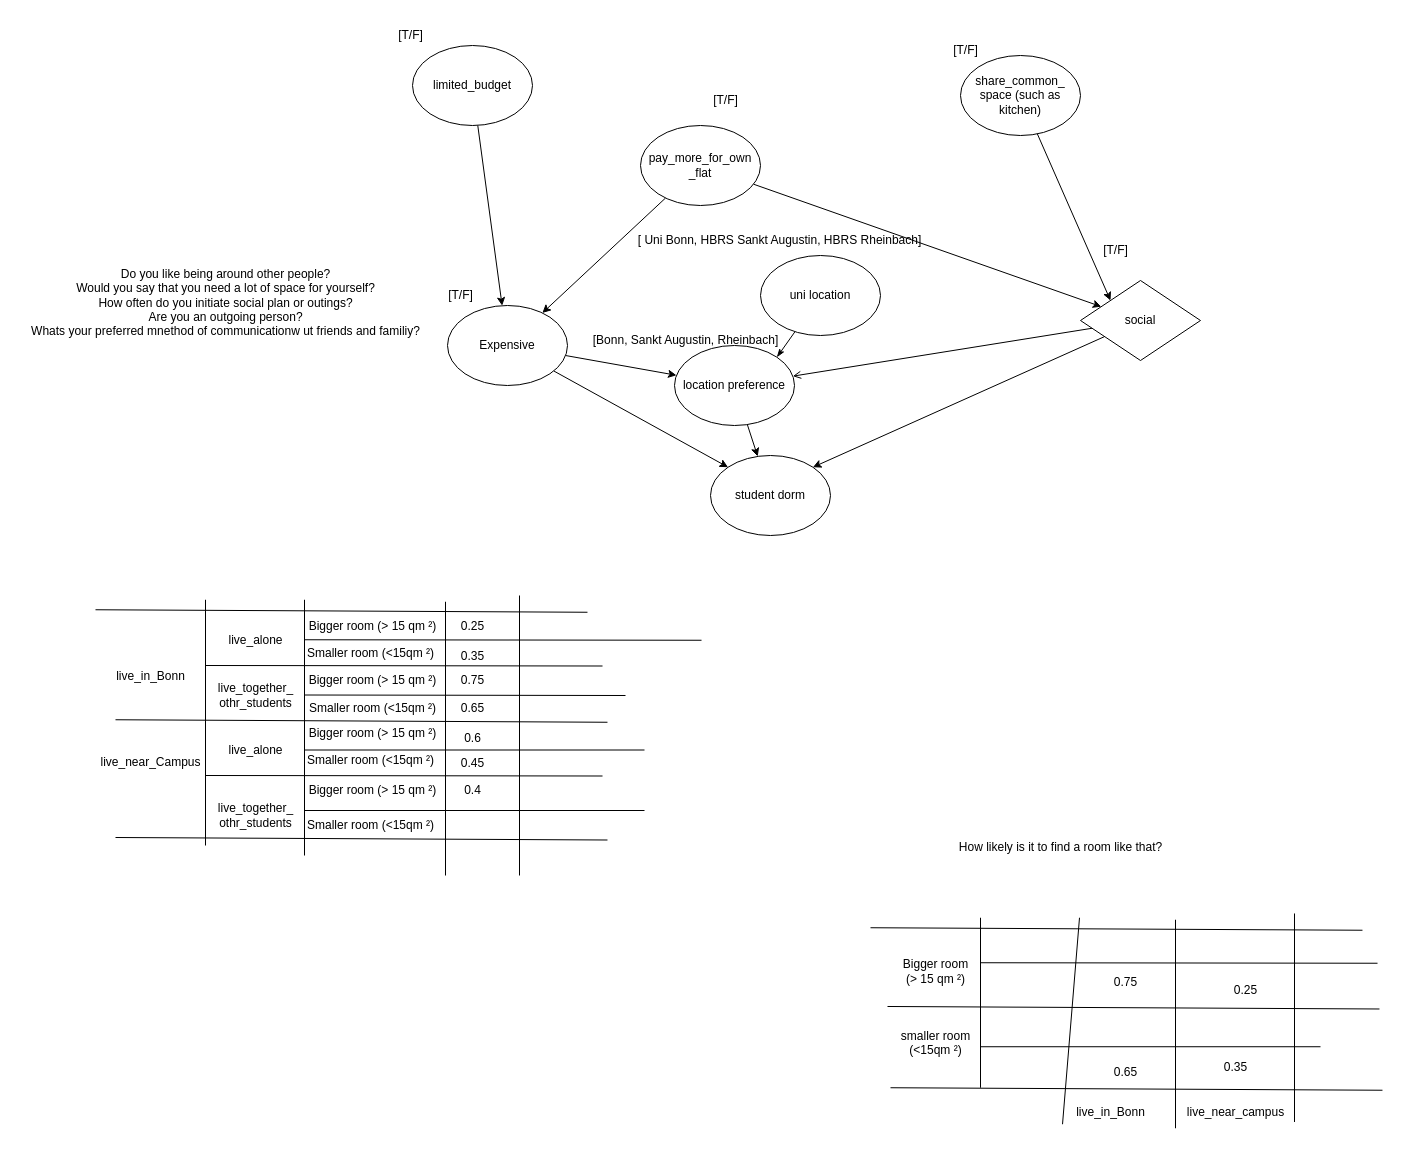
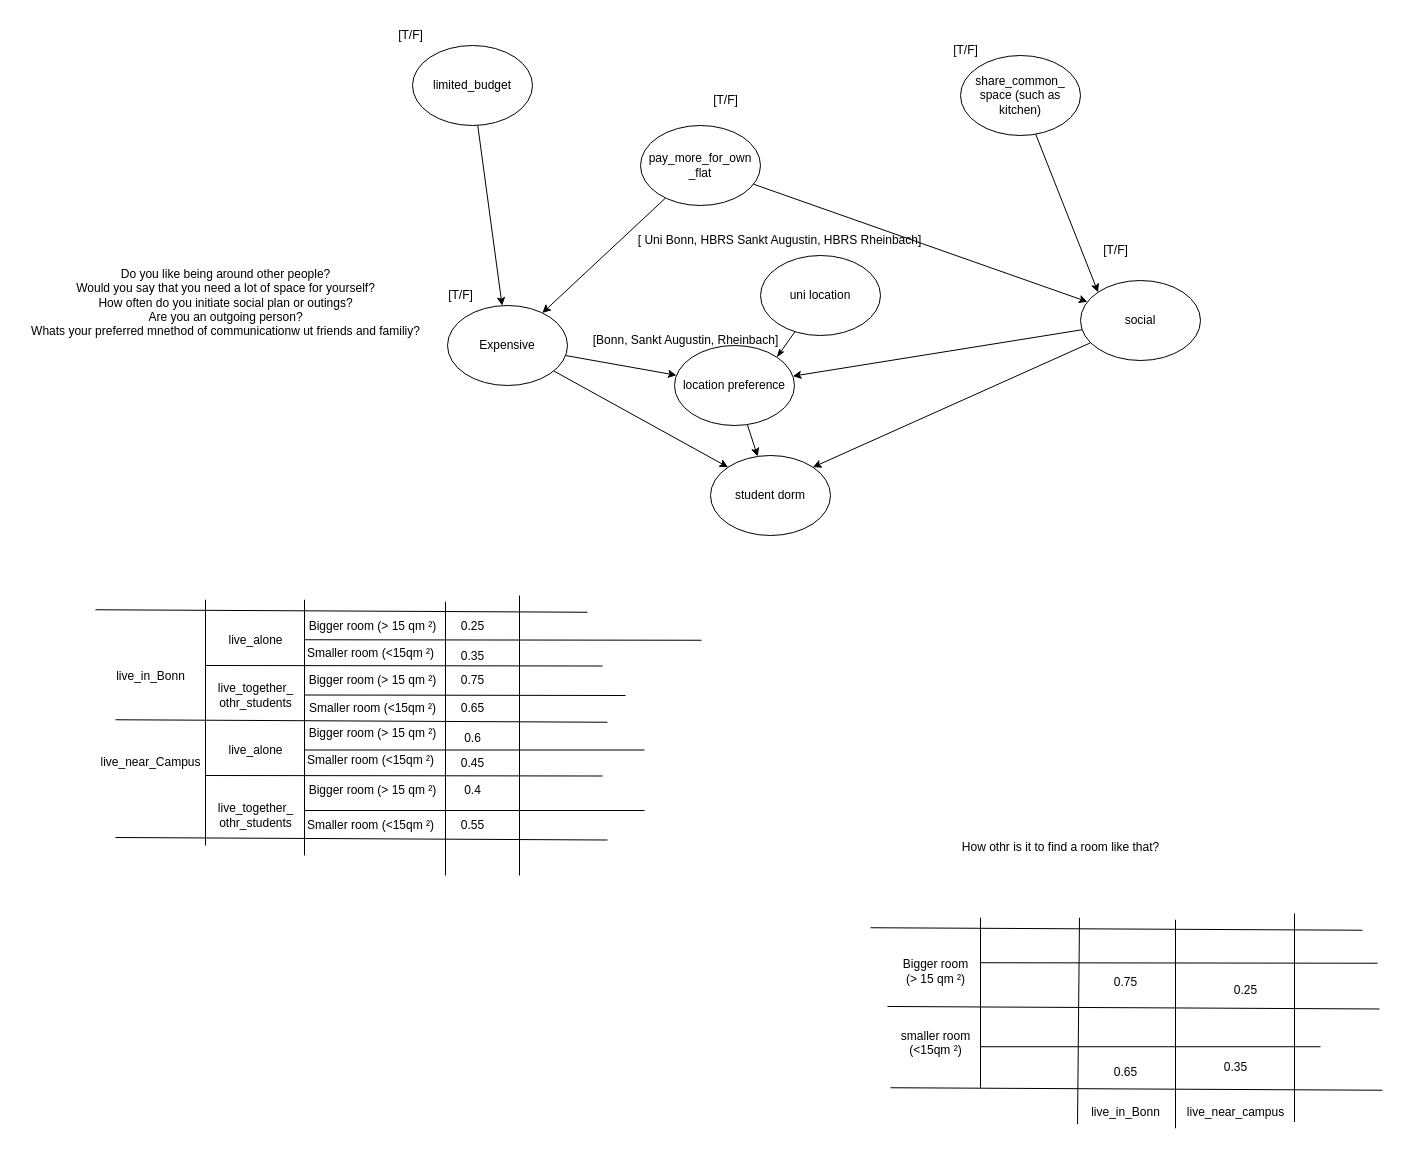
- <mxCell id="64" value="social" style="rhombus;whiteSpace=wrap;html=1;" vertex="1" parent="1"><mxGeometry x="1080" y="280" width="120" height="80" as="geometry" /></mxCell>
+ <mxCell id="64" value="social" style="ellipse;whiteSpace=wrap;html=1;" vertex="1" parent="1"><mxGeometry x="1080" y="280" width="120" height="80" as="geometry" /></mxCell>
- <mxCell id="62" style="edgeStyle=none;html=1;startArrow=none;startFill=0;endArrow=open;endFill=1;" edge="1" parent="1" source="64" target="5"><mxGeometry relative="1" as="geometry" /></mxCell>
+ <mxCell id="62" style="edgeStyle=none;html=1;startArrow=none;startFill=0;endArrow=classic;endFill=1;" edge="1" parent="1" source="64" target="5"><mxGeometry relative="1" as="geometry" /></mxCell>
+ <mxCell id="56" value="0.55" style="text;html=1;align=center;verticalAlign=middle;resizable=0;points=[];autosize=1;strokeColor=none;fillColor=none;" parent="1" vertex="1"><mxGeometry x="447" y="810" width="50" height="30" as="geometry" /></mxCell>
- <mxCell id="22" value="How likely is it to find a room like that?" style="text;html=1;align=center;verticalAlign=middle;resizable=0;points=[];autosize=1;strokeColor=none;fillColor=none;" parent="1" vertex="1"><mxGeometry x="945" y="832.24" width="230" height="30" as="geometry" /></mxCell>
+ <mxCell id="22" value="How othr is it to find a room like that?" style="text;html=1;align=center;verticalAlign=middle;resizable=0;points=[];autosize=1;strokeColor=none;fillColor=none;" parent="1" vertex="1"><mxGeometry x="945" y="832.24" width="230" height="30" as="geometry" /></mxCell>
- <mxCell id="14" value="live_in_Bonn" style="text;html=1;align=center;verticalAlign=middle;resizable=0;points=[];autosize=1;strokeColor=none;fillColor=none;" parent="1" vertex="1"><mxGeometry x="1065" y="1097.24" width="90" height="30" as="geometry" /></mxCell>
+ <mxCell id="14" value="live_in_Bonn" style="text;html=1;align=center;verticalAlign=middle;resizable=0;points=[];autosize=1;strokeColor=none;fillColor=none;" parent="1" vertex="1"><mxGeometry x="1080" y="1097.24" width="90" height="30" as="geometry" /></mxCell>
